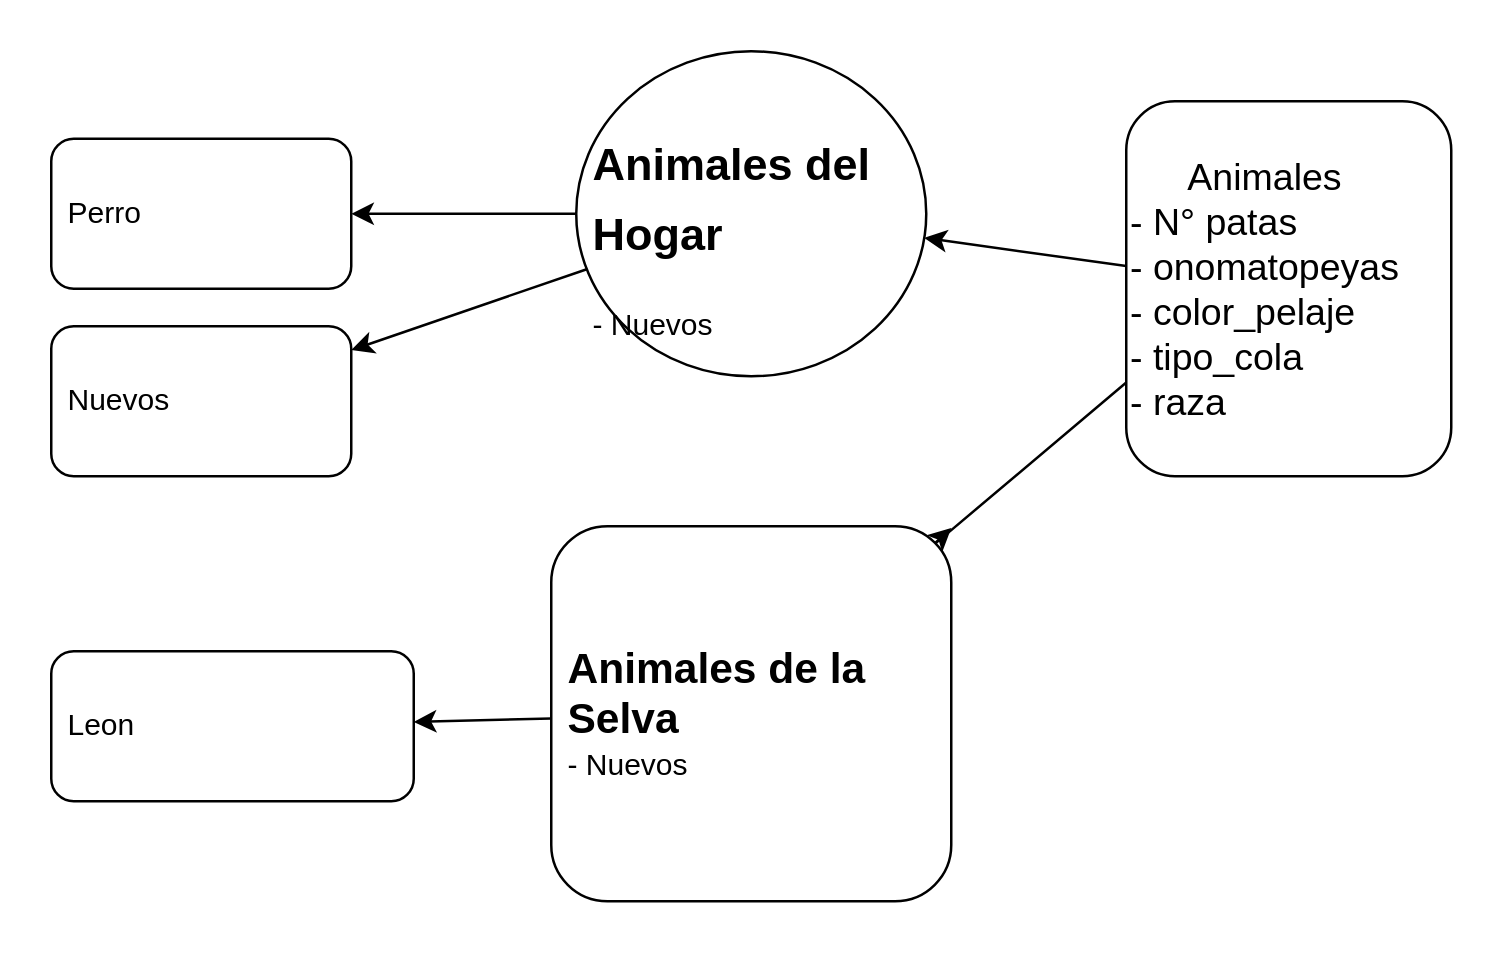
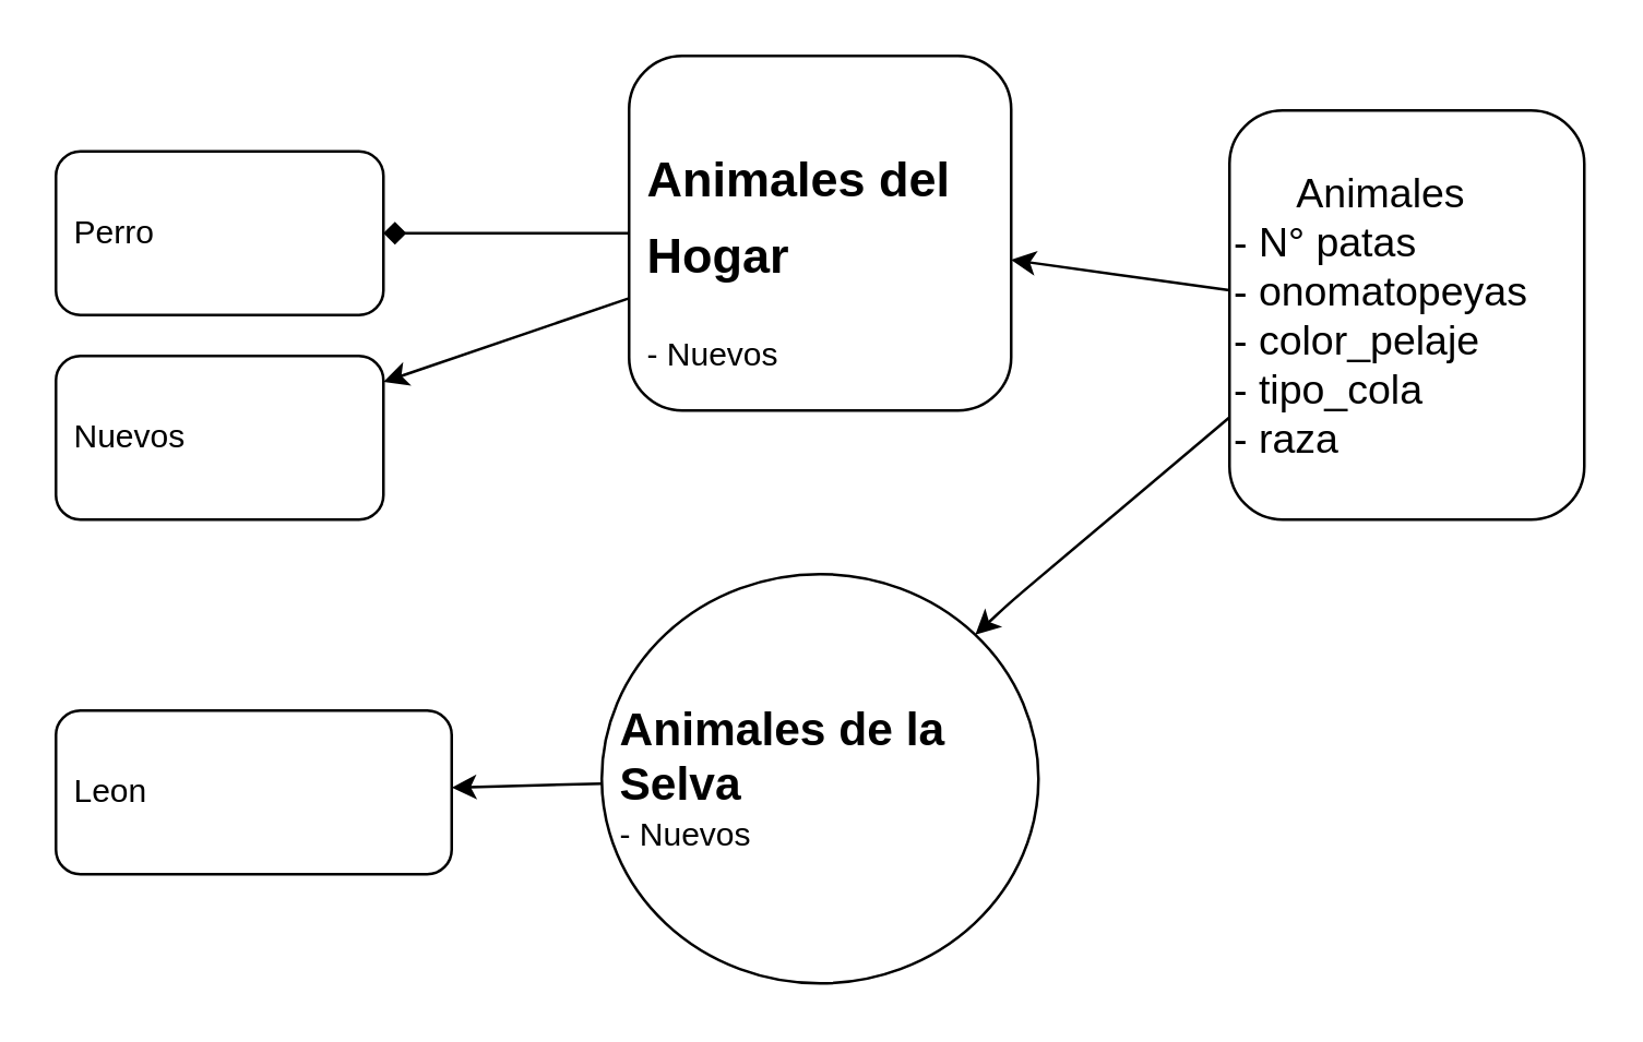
- <mxCell id="5" value="" style="edgeStyle=none;html=1;fontSize=17;" edge="1" parent="1" source="7" target="10"><mxGeometry relative="1" as="geometry" /></mxCell>
+ <mxCell id="5" value="" style="edgeStyle=none;html=1;fontSize=17;endArrow=diamond;" edge="1" parent="1" source="7" target="10"><mxGeometry relative="1" as="geometry" /></mxCell>
- <mxCell id="7" value="&lt;blockquote style=&quot;margin: 0 0 0 40px ; border: none ; padding: 0px&quot;&gt;&lt;/blockquote&gt;&lt;h1&gt;&lt;b style=&quot;font-size: 18px&quot;&gt;Animales del Hogar&lt;/b&gt;&lt;/h1&gt;- Nuevos" style="ellipse;whiteSpace=wrap;html=1;align=left;spacing=7;" vertex="1" parent="1"><mxGeometry x="230" y="20" width="140" height="130" as="geometry" /></mxCell>
+ <mxCell id="7" value="&lt;blockquote style=&quot;margin: 0 0 0 40px ; border: none ; padding: 0px&quot;&gt;&lt;/blockquote&gt;&lt;h1&gt;&lt;b style=&quot;font-size: 18px&quot;&gt;Animales del Hogar&lt;/b&gt;&lt;/h1&gt;- Nuevos" style="whiteSpace=wrap;html=1;align=left;rounded=1;spacing=7;" vertex="1" parent="1"><mxGeometry x="230" y="20" width="140" height="130" as="geometry" /></mxCell>
- <mxCell id="9" value="&lt;font style=&quot;font-size: 17px&quot;&gt;&lt;b&gt;Animales de la Selva&lt;/b&gt;&lt;/font&gt;&lt;br&gt;- Nuevos" style="whiteSpace=wrap;html=1;align=left;rounded=1;spacing=7;" vertex="1" parent="1"><mxGeometry x="220" y="210" width="160" height="150" as="geometry" /></mxCell>
+ <mxCell id="9" value="&lt;font style=&quot;font-size: 17px&quot;&gt;&lt;b&gt;Animales de la Selva&lt;/b&gt;&lt;/font&gt;&lt;br&gt;- Nuevos" style="ellipse;whiteSpace=wrap;html=1;align=left;spacing=7;" vertex="1" parent="1"><mxGeometry x="220" y="210" width="160" height="150" as="geometry" /></mxCell>
